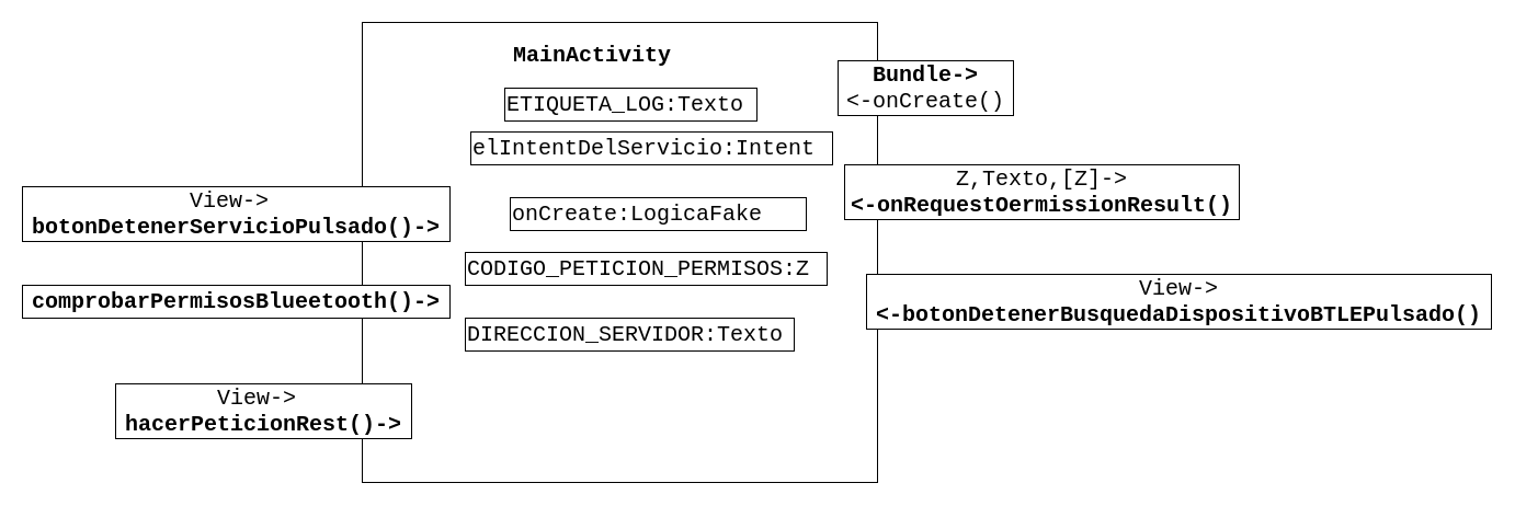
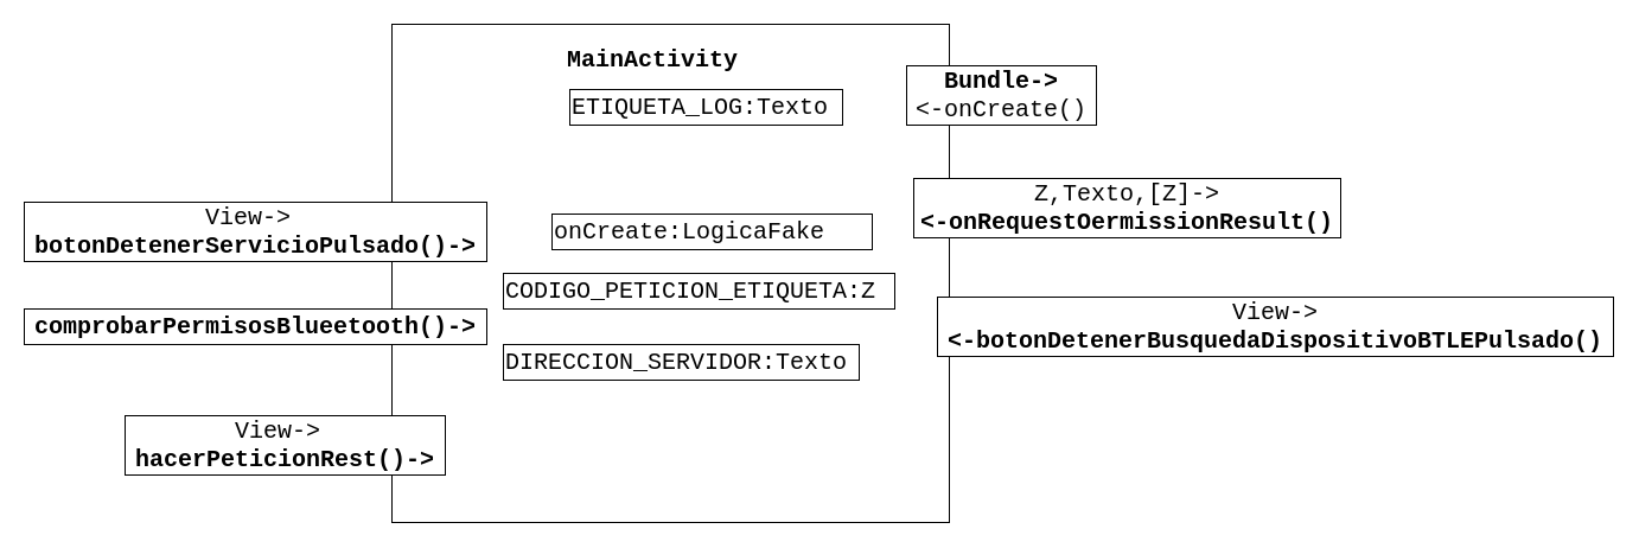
- <mxCell id="3" value="MainActivity" style="text;html=1;strokeColor=none;fillColor=none;align=center;verticalAlign=middle;whiteSpace=wrap;rounded=0;fontStyle=1;fontFamily=Courier New;fontSize=20;" parent="1" vertex="1"><mxGeometry x="460" y="40" width="160" height="20" as="geometry" /></mxCell>
+ <mxCell id="3" value="MainActivity" style="text;html=1;strokeColor=none;fillColor=none;align=center;verticalAlign=middle;whiteSpace=wrap;rounded=0;fontStyle=1;fontFamily=Courier New;fontSize=20;" parent="1" vertex="1"><mxGeometry x="470" y="40" width="160" height="20" as="geometry" /></mxCell>
- <mxCell id="6" value="ETIQUETA_LOG:Texto" style="rounded=0;whiteSpace=wrap;html=1;fontFamily=Courier New;fontSize=20;align=left;fontStyle=0;autosize=1;" parent="1" vertex="1"><mxGeometry x="460" y="80" width="230" height="30" as="geometry" /></mxCell>
+ <mxCell id="6" value="ETIQUETA_LOG:Texto" style="rounded=0;whiteSpace=wrap;html=1;fontFamily=Courier New;fontSize=20;align=left;fontStyle=0;autosize=1;" parent="1" vertex="1"><mxGeometry x="480" y="75" width="230" height="30" as="geometry" /></mxCell>
- <mxCell id="7" value="elIntentDelServicio:Intent" style="rounded=0;whiteSpace=wrap;html=1;fontFamily=Courier New;fontSize=20;align=left;fontStyle=0;autosize=1;" parent="1" vertex="1"><mxGeometry x="429" y="120" width="330" height="30" as="geometry" /></mxCell>
- <mxCell id="12" value="CODIGO_PETICION_PERMISOS:Z" style="rounded=0;whiteSpace=wrap;html=1;fontFamily=Courier New;fontSize=20;align=left;fontStyle=0;autosize=1;" parent="1" vertex="1"><mxGeometry x="424" y="230" width="330" height="30" as="geometry" /></mxCell>
+ <mxCell id="12" value="CODIGO_PETICION_ETIQUETA:Z" style="rounded=0;whiteSpace=wrap;html=1;fontFamily=Courier New;fontSize=20;align=left;fontStyle=0;autosize=1;" parent="1" vertex="1"><mxGeometry x="424" y="230" width="330" height="30" as="geometry" /></mxCell>
